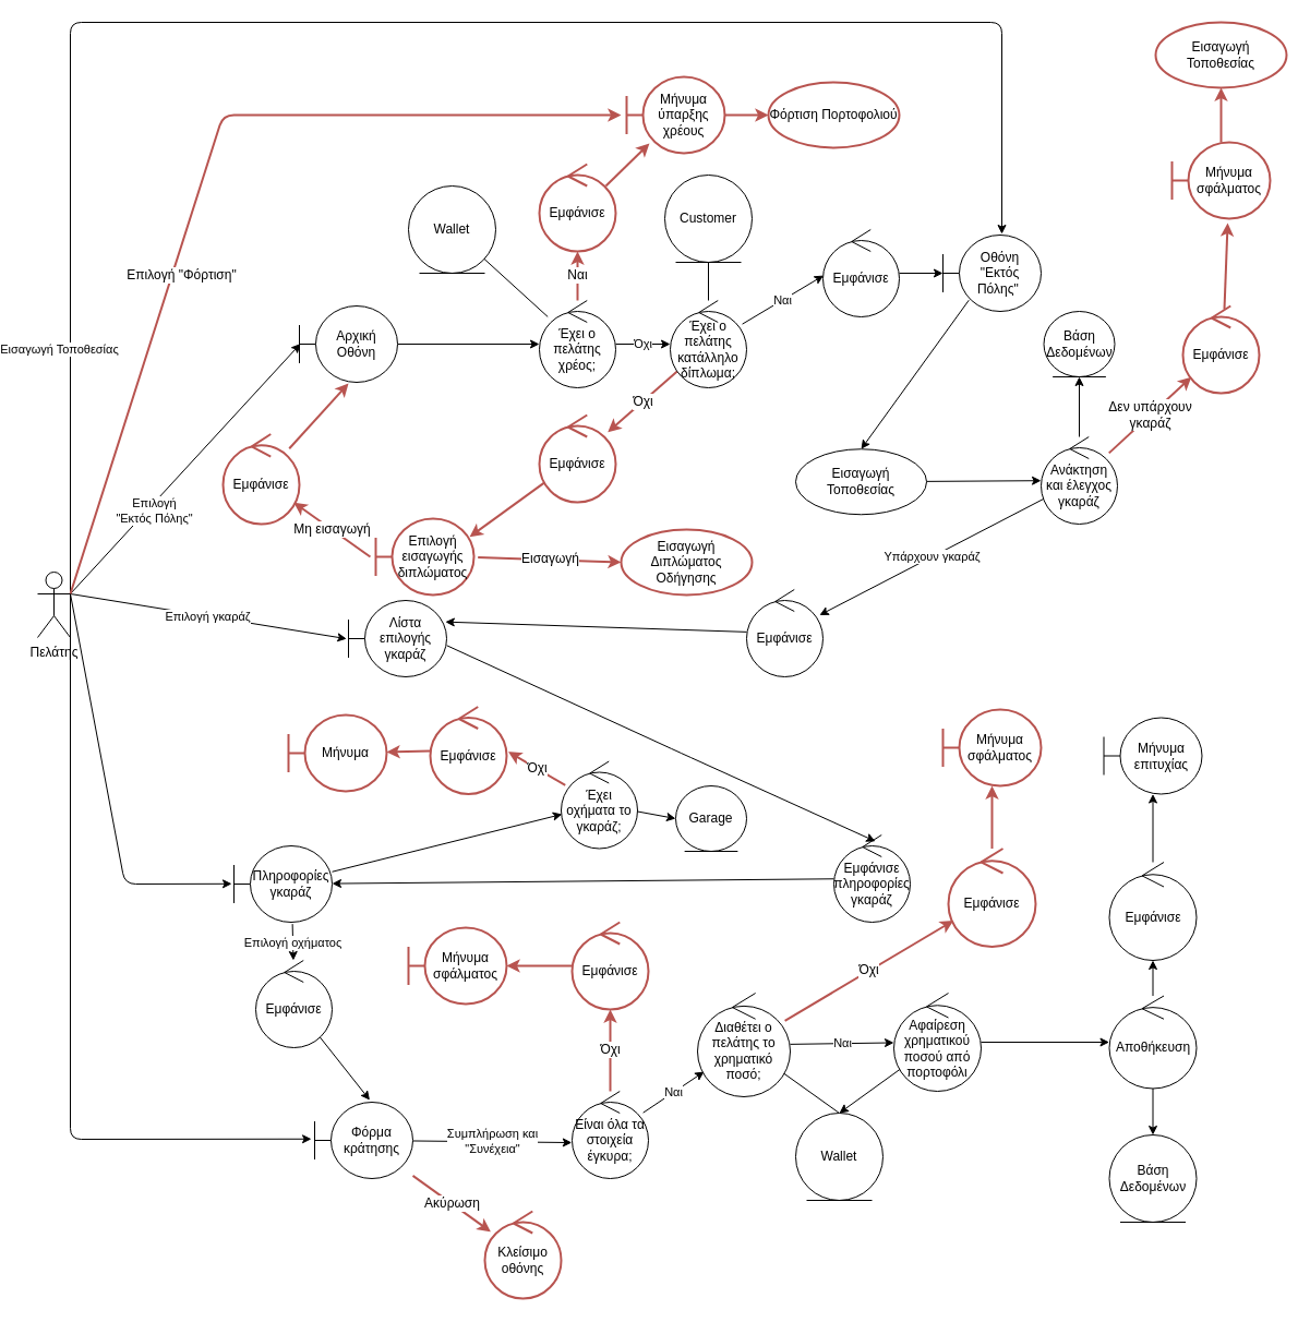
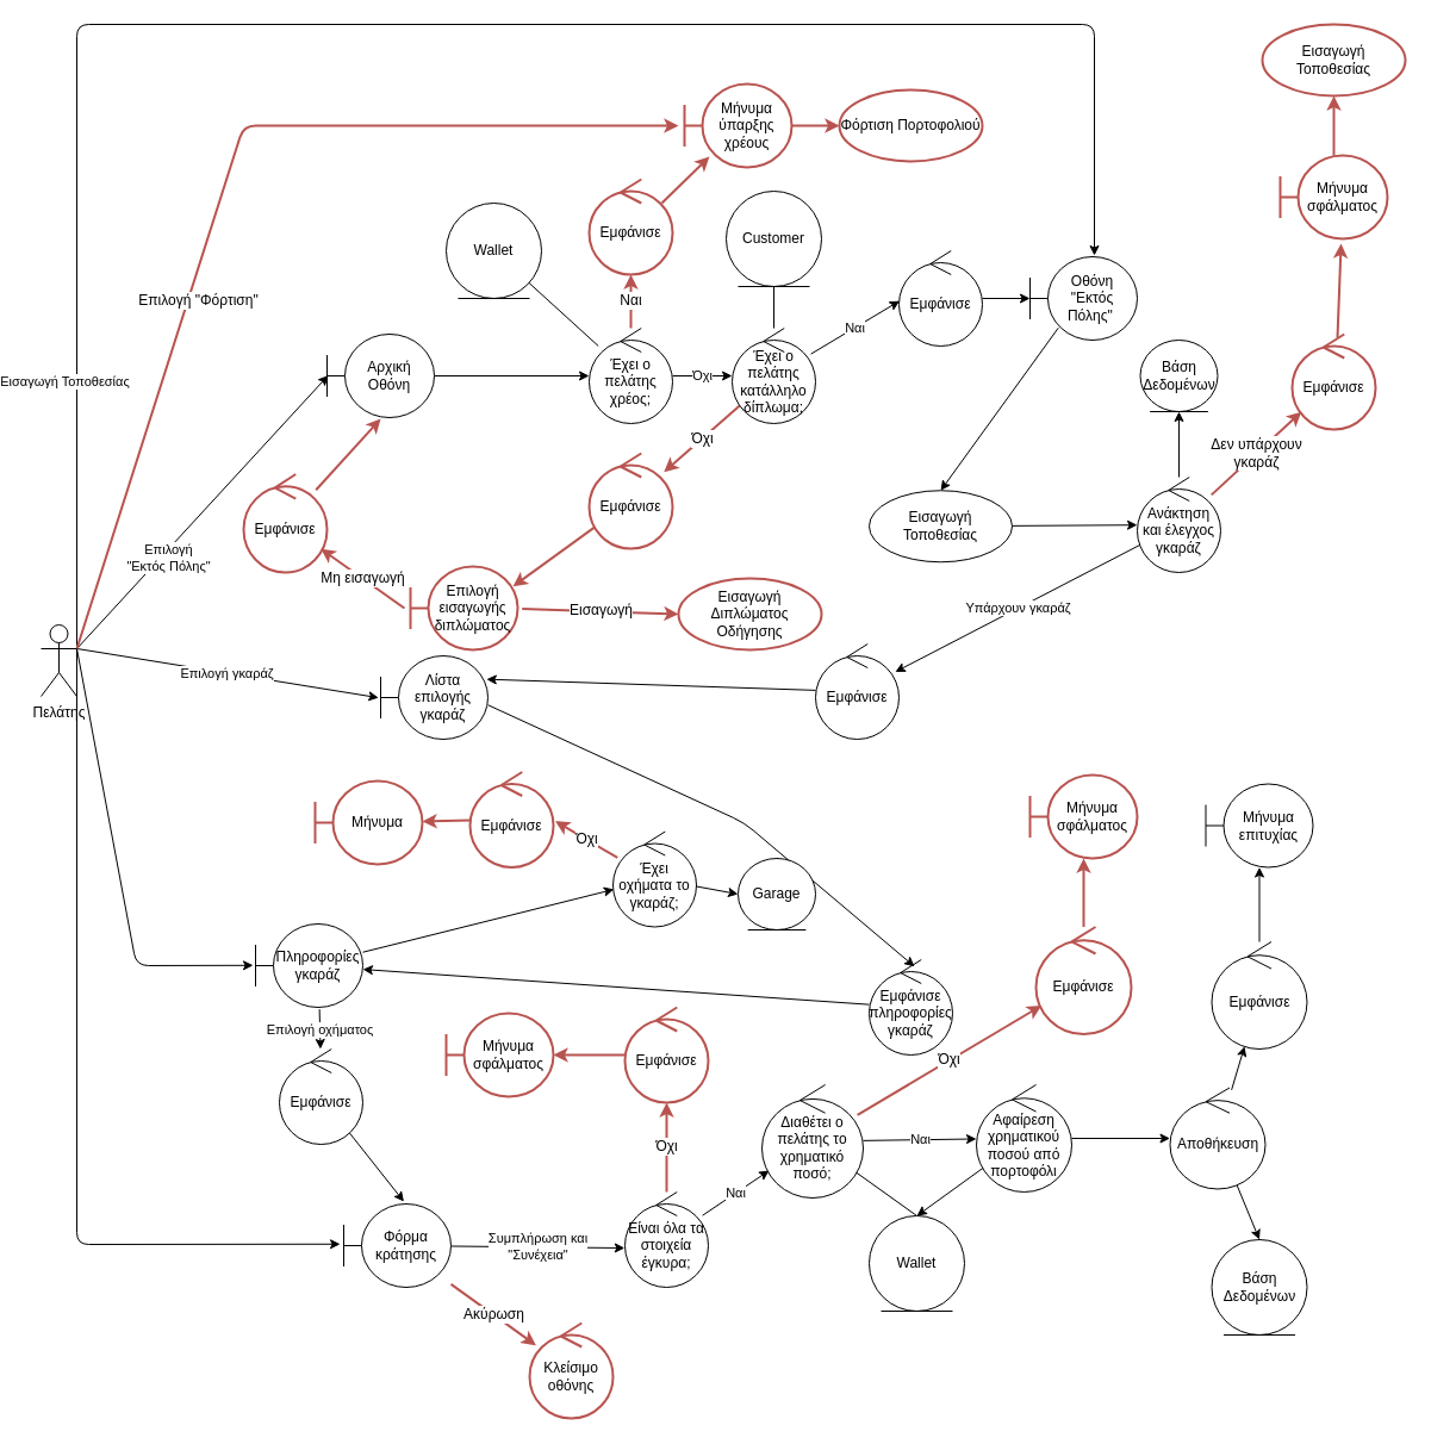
- <mxCell id="33" value="Εμφάνισε πληροφορίες&lt;br&gt;γκαράζ" style="ellipse;shape=umlControl;whiteSpace=wrap;html=1;" parent="1" vertex="1"><mxGeometry x="750" y="765" width="70" height="80" as="geometry" /></mxCell>
+ <mxCell id="33" value="Εμφάνισε πληροφορίες&lt;br&gt;γκαράζ" style="ellipse;shape=umlControl;whiteSpace=wrap;html=1;" parent="1" vertex="1"><mxGeometry x="715" y="805" width="70" height="80" as="geometry" /></mxCell>
- <mxCell id="56" value="Αποθήκευση" style="ellipse;shape=umlControl;whiteSpace=wrap;html=1;" parent="1" vertex="1"><mxGeometry x="1002.5" y="912.5" width="80" height="85" as="geometry" /></mxCell>
+ <mxCell id="56" value="Αποθήκευση" style="ellipse;shape=umlControl;whiteSpace=wrap;html=1;" parent="1" vertex="1"><mxGeometry x="967.5" y="912.5" width="80" height="85" as="geometry" /></mxCell>
